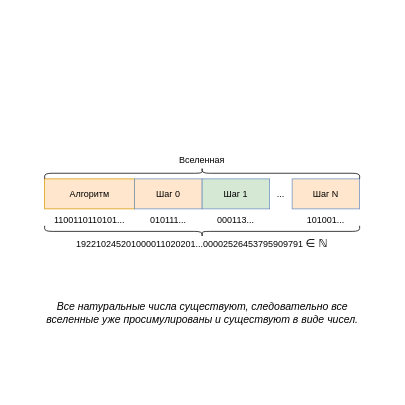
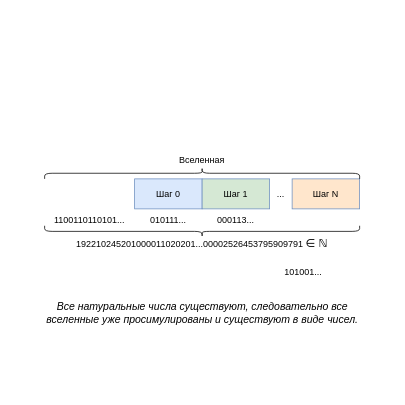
- <mxCell id="3" value="Алгоритм" style="rounded=0;whiteSpace=wrap;html=1;fillColor=#ffe6cc;strokeColor=#d79b00;" parent="1" vertex="1"><mxGeometry x="59" y="238" width="120" height="40" as="geometry" /></mxCell>
- <mxCell id="4" value="Шаг 0" style="rounded=0;whiteSpace=wrap;html=1;fillColor=#ffe6cc;strokeColor=#6c8ebf;" parent="1" vertex="1"><mxGeometry x="179" y="238" width="90" height="40" as="geometry" /></mxCell>
+ <mxCell id="4" value="Шаг 0" style="rounded=0;whiteSpace=wrap;html=1;fillColor=#dae8fc;strokeColor=#6c8ebf;" parent="1" vertex="1"><mxGeometry x="179" y="238" width="90" height="40" as="geometry" /></mxCell>
- <mxCell id="13" value="101001..." style="text;html=1;strokeColor=none;fillColor=none;align=center;verticalAlign=middle;whiteSpace=wrap;rounded=0;" parent="1" vertex="1"><mxGeometry x="389" y="278" width="90" height="30" as="geometry" /></mxCell>
+ <mxCell id="13" value="101001..." style="text;html=1;strokeColor=none;fillColor=none;align=center;verticalAlign=middle;whiteSpace=wrap;rounded=0;" parent="1" vertex="1"><mxGeometry x="359" y="348" width="90" height="30" as="geometry" /></mxCell>
